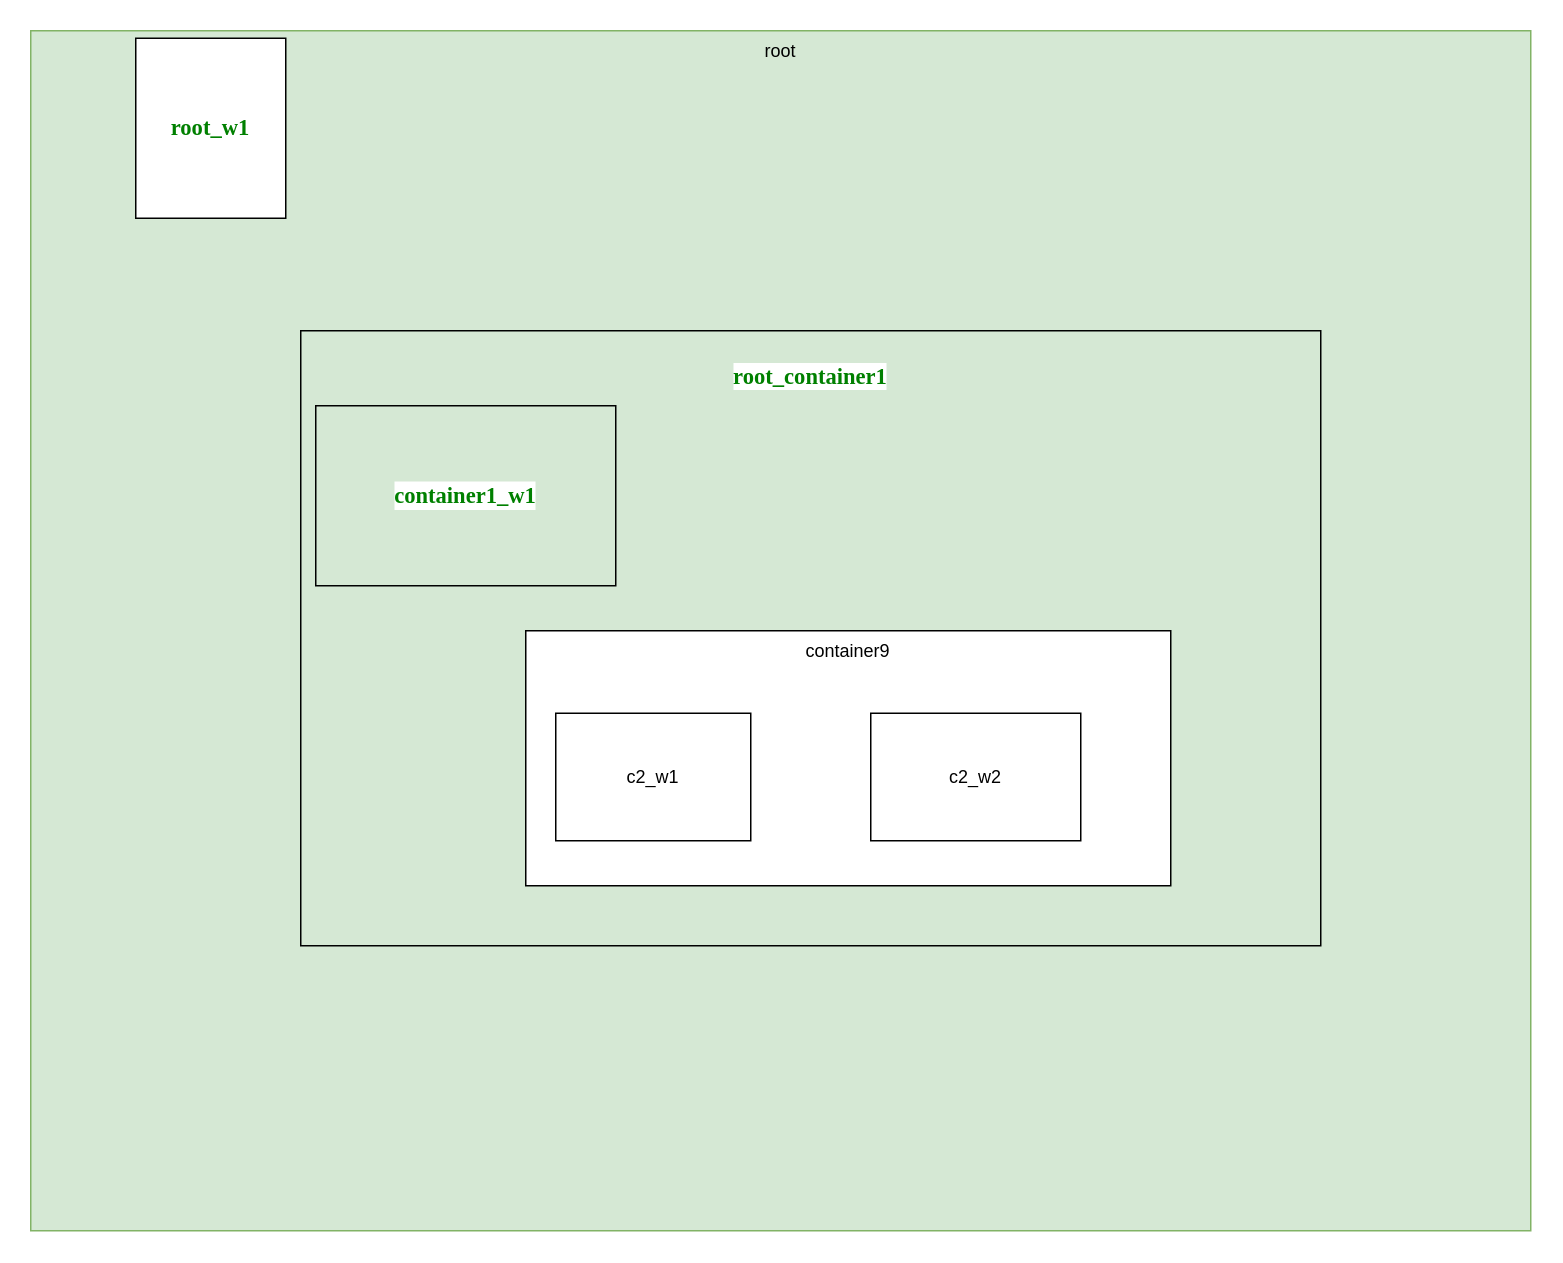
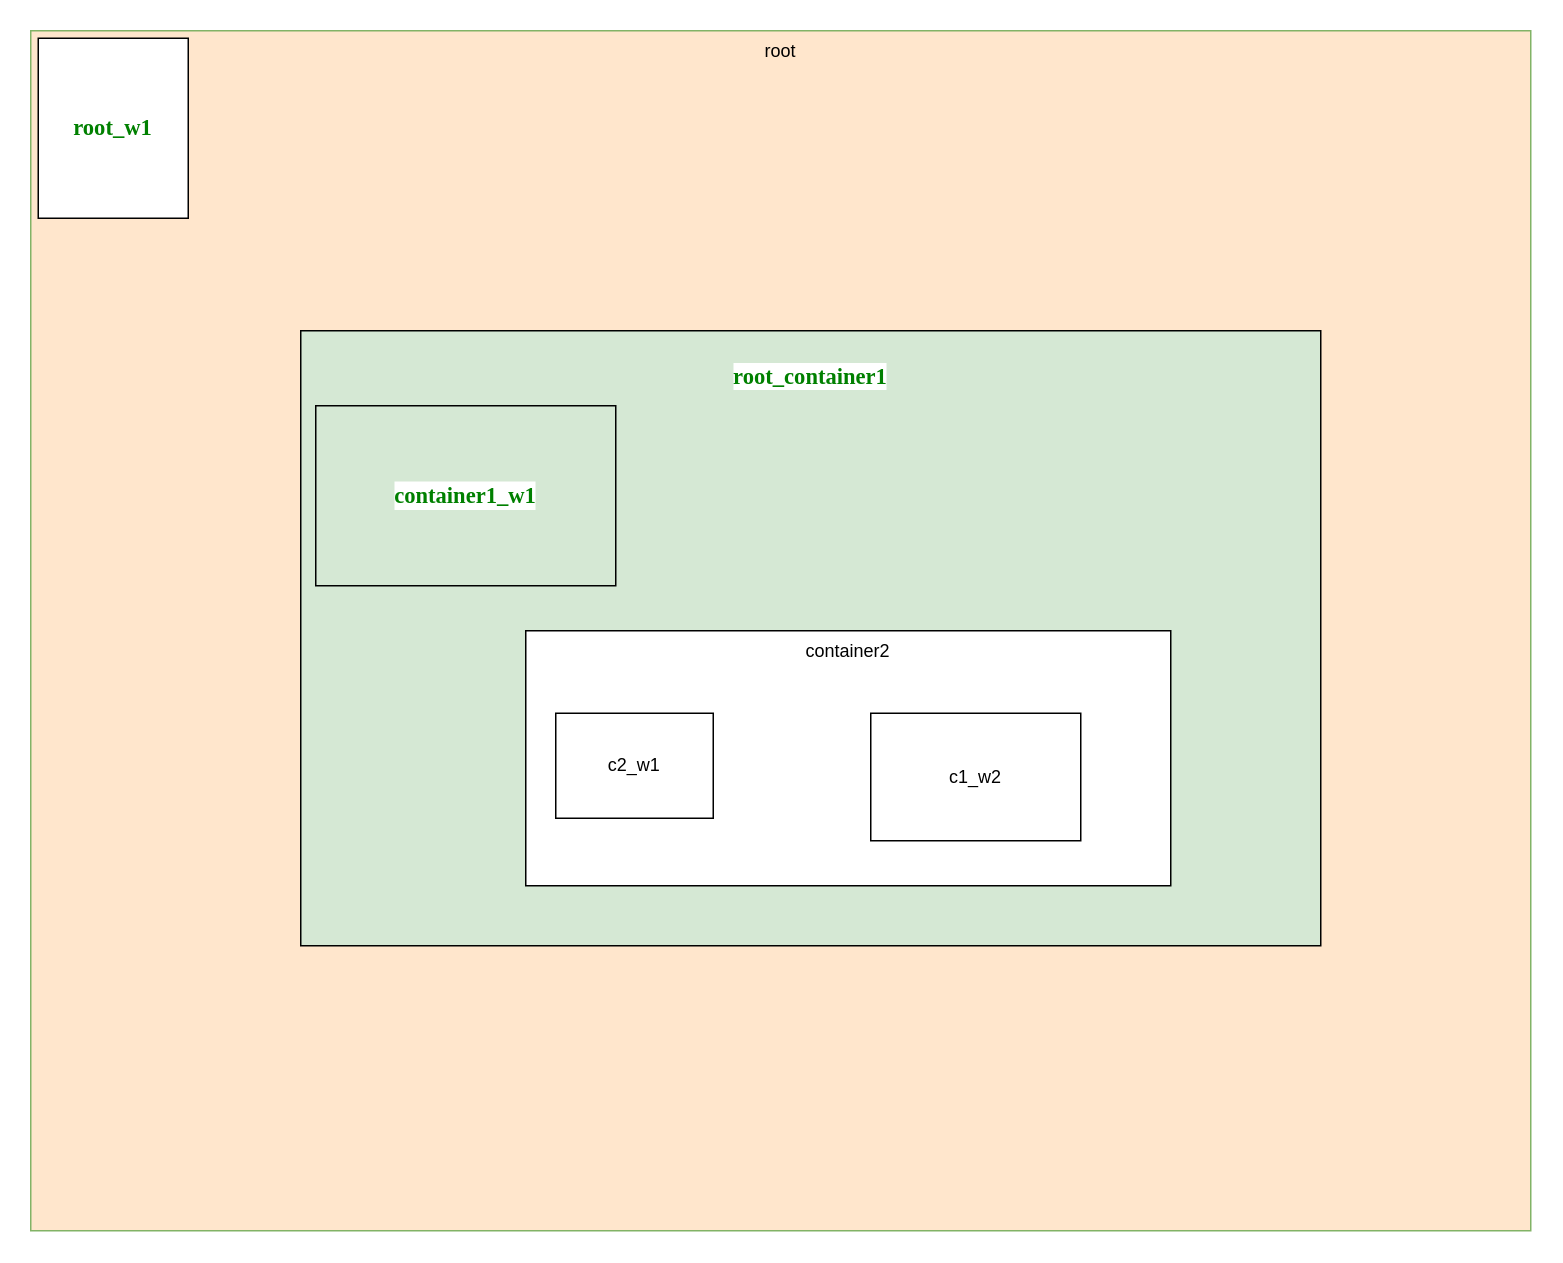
- <mxCell id="2" value="root" style="rounded=0;whiteSpace=wrap;html=1;fillColor=#d5e8d4;strokeColor=#82b366;horizontal=1;verticalAlign=top;" vertex="1" parent="1"><mxGeometry width="1000" height="800" as="geometry" x="20" y="20" /></mxCell>
+ <mxCell id="2" value="root" style="rounded=0;whiteSpace=wrap;html=1;fillColor=#ffe6cc;strokeColor=#82b366;horizontal=1;verticalAlign=top;" vertex="1" parent="1"><mxGeometry width="1000" height="800" as="geometry" x="20" y="20" /></mxCell>
- <mxCell id="3" value="&lt;pre style=&quot;background-color: rgb(255 , 255 , 255) ; font-family: &amp;#34;menlo&amp;#34; ; font-size: 11.3pt&quot;&gt;&lt;span style=&quot;color: #008000 ; font-weight: bold&quot;&gt;root_w1&lt;/span&gt;&lt;/pre&gt;" style="rounded=0;whiteSpace=wrap;html=1;shadow=0;movable=1;treeMoving=0;" vertex="1" parent="1"><mxGeometry x="90" y="25" width="100" height="120" as="geometry" /></mxCell>
+ <mxCell id="3" value="&lt;pre style=&quot;background-color: rgb(255 , 255 , 255) ; font-family: &amp;#34;menlo&amp;#34; ; font-size: 11.3pt&quot;&gt;&lt;span style=&quot;color: #008000 ; font-weight: bold&quot;&gt;root_w1&lt;/span&gt;&lt;/pre&gt;" style="rounded=0;whiteSpace=wrap;html=1;shadow=0;movable=1;treeMoving=0;" vertex="1" parent="1"><mxGeometry x="25" y="25" width="100" height="120" as="geometry" /></mxCell>
- <mxCell id="9" value="container9" style="rounded=0;whiteSpace=wrap;html=1;shadow=0;horizontal=1;verticalAlign=top;" vertex="1" parent="8"><mxGeometry width="430" height="170" as="geometry" /></mxCell>
+ <mxCell id="9" value="container2" style="rounded=0;whiteSpace=wrap;html=1;shadow=0;horizontal=1;verticalAlign=top;" vertex="1" parent="8"><mxGeometry width="430" height="170" as="geometry" /></mxCell>
- <mxCell id="10" value="c2_w1" style="rounded=0;whiteSpace=wrap;html=1;shadow=0;" vertex="1" parent="8"><mxGeometry x="20" y="55" width="130" height="85" as="geometry" /></mxCell>
+ <mxCell id="10" value="c2_w1" style="rounded=0;whiteSpace=wrap;html=1;shadow=0;" vertex="1" parent="8"><mxGeometry x="20" y="55" width="105" height="70" as="geometry" /></mxCell>
- <mxCell id="11" value="c2_w2" style="rounded=0;whiteSpace=wrap;html=1;shadow=0;" vertex="1" parent="8"><mxGeometry x="230" y="55" width="140" height="85" as="geometry" /></mxCell>
+ <mxCell id="11" value="c1_w2" style="rounded=0;whiteSpace=wrap;html=1;shadow=0;" vertex="1" parent="8"><mxGeometry x="230" y="55" width="140" height="85" as="geometry" /></mxCell>
